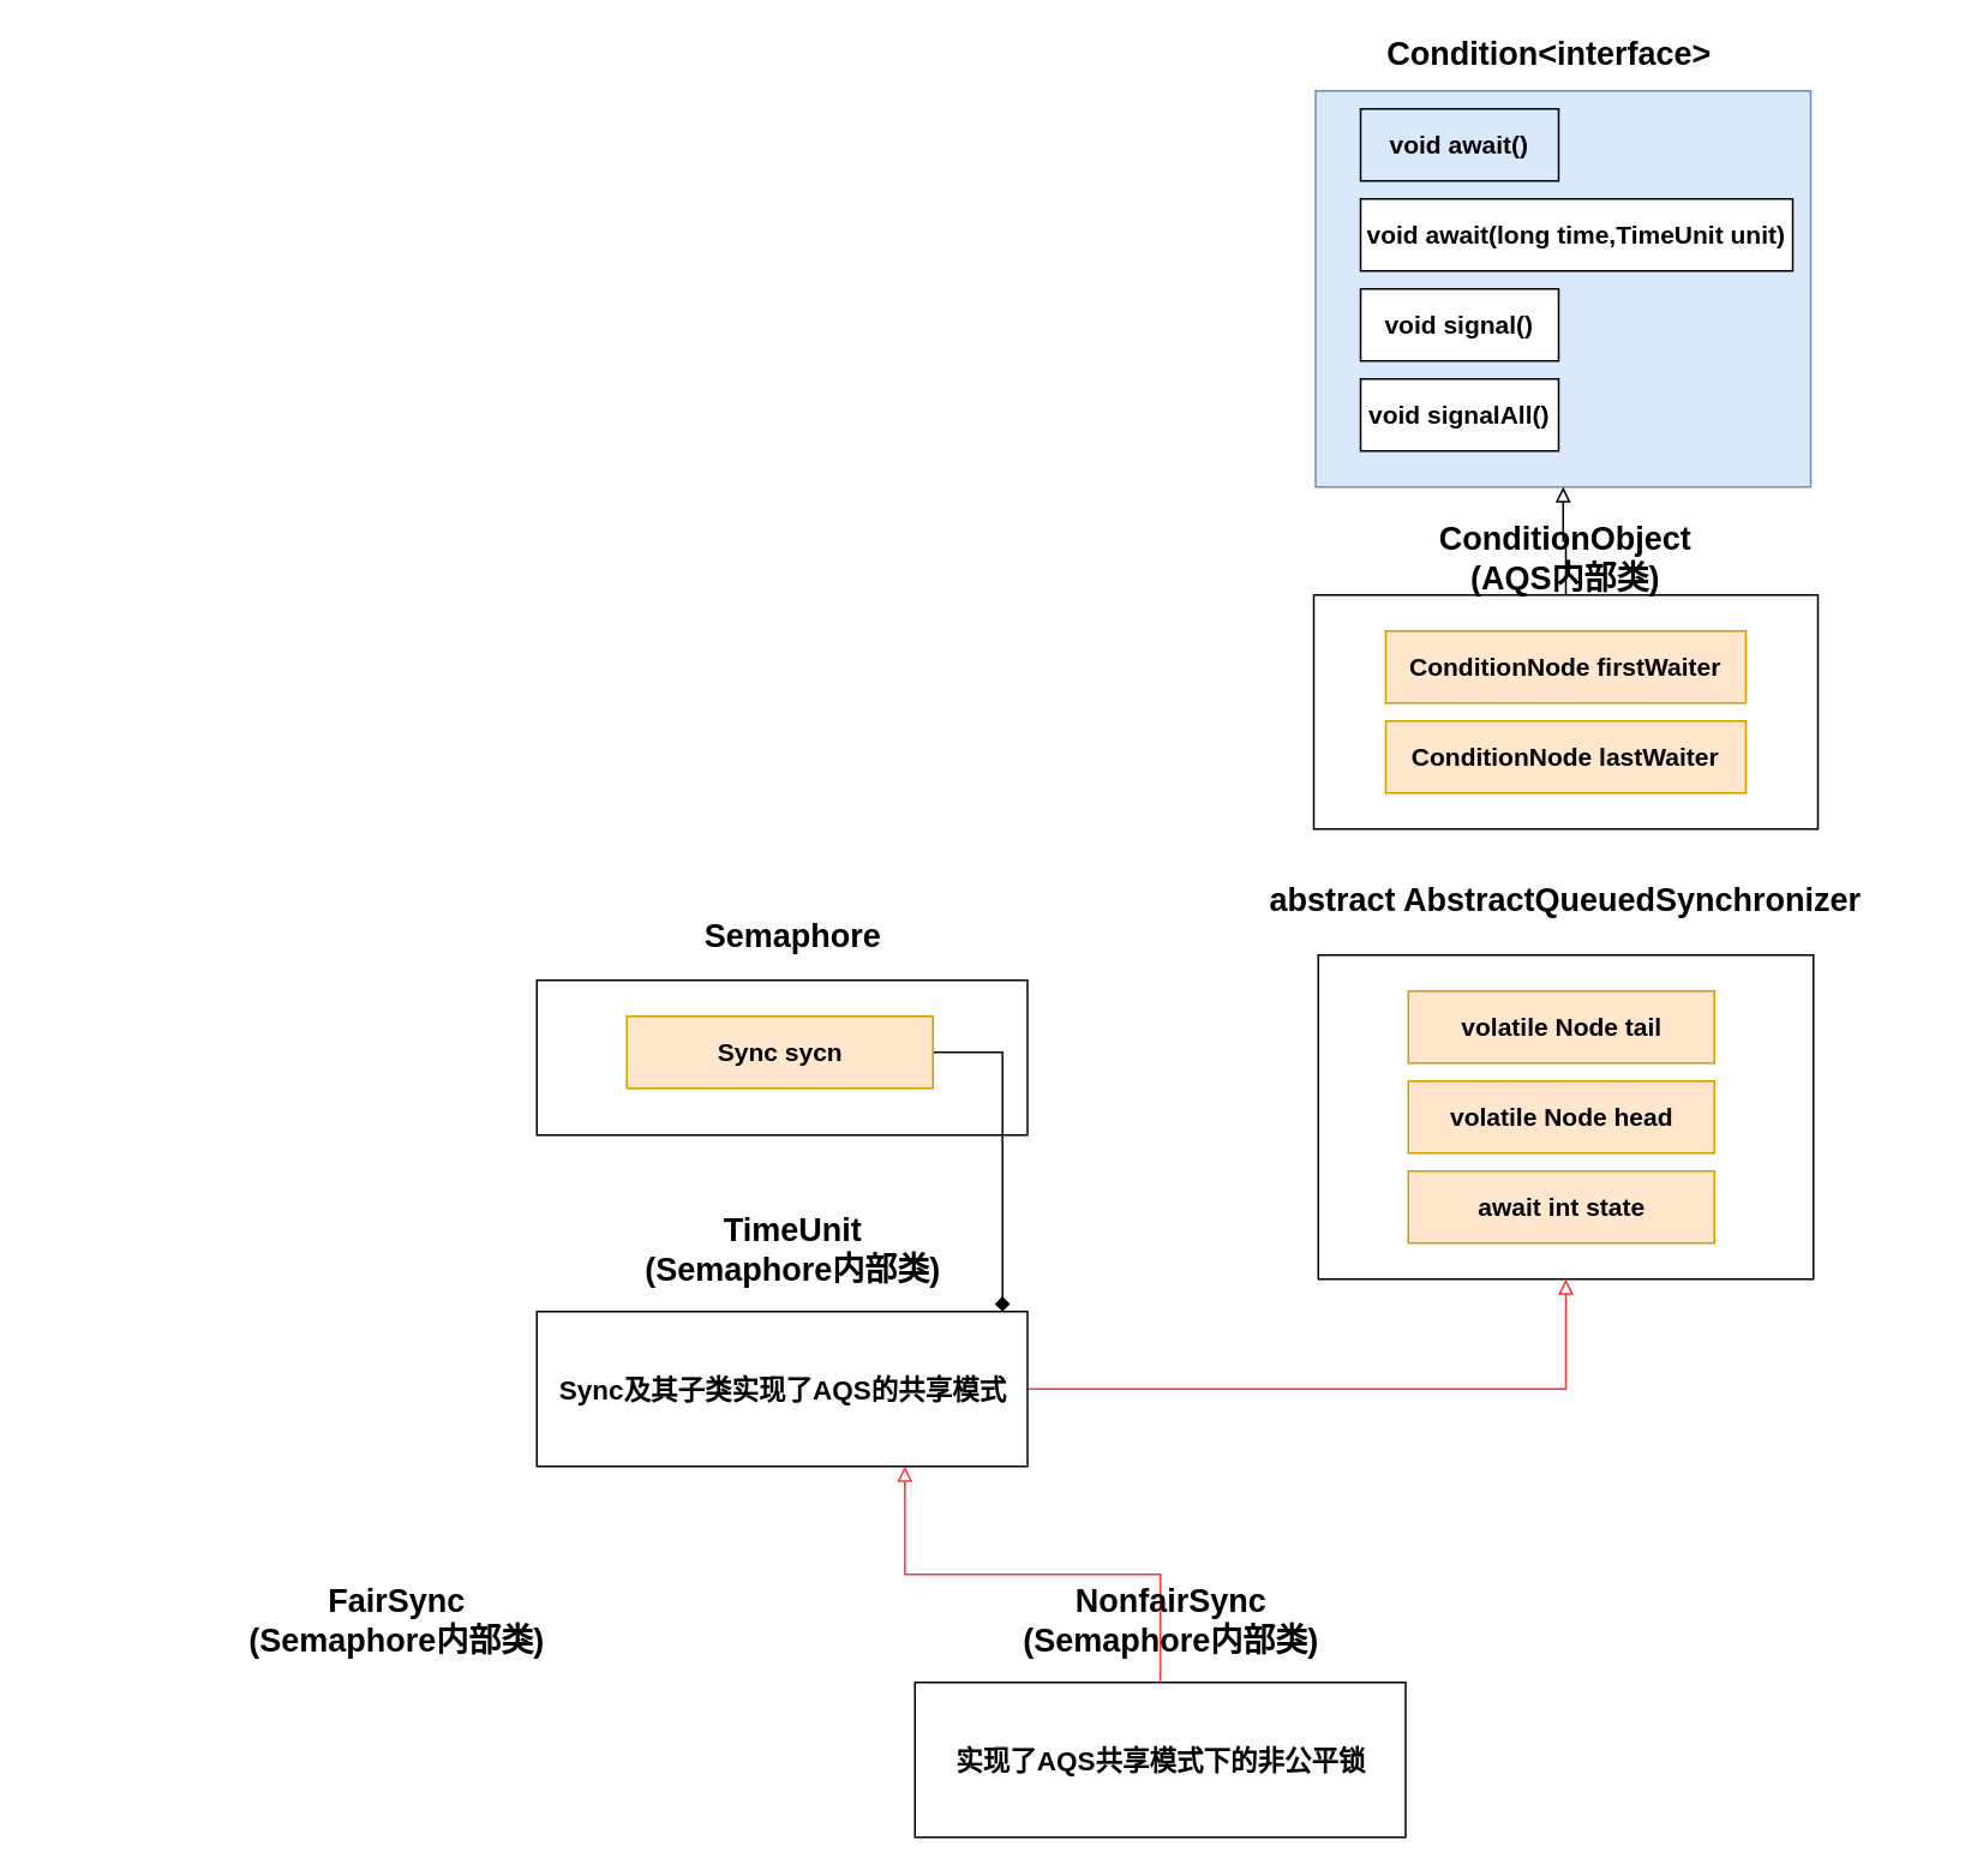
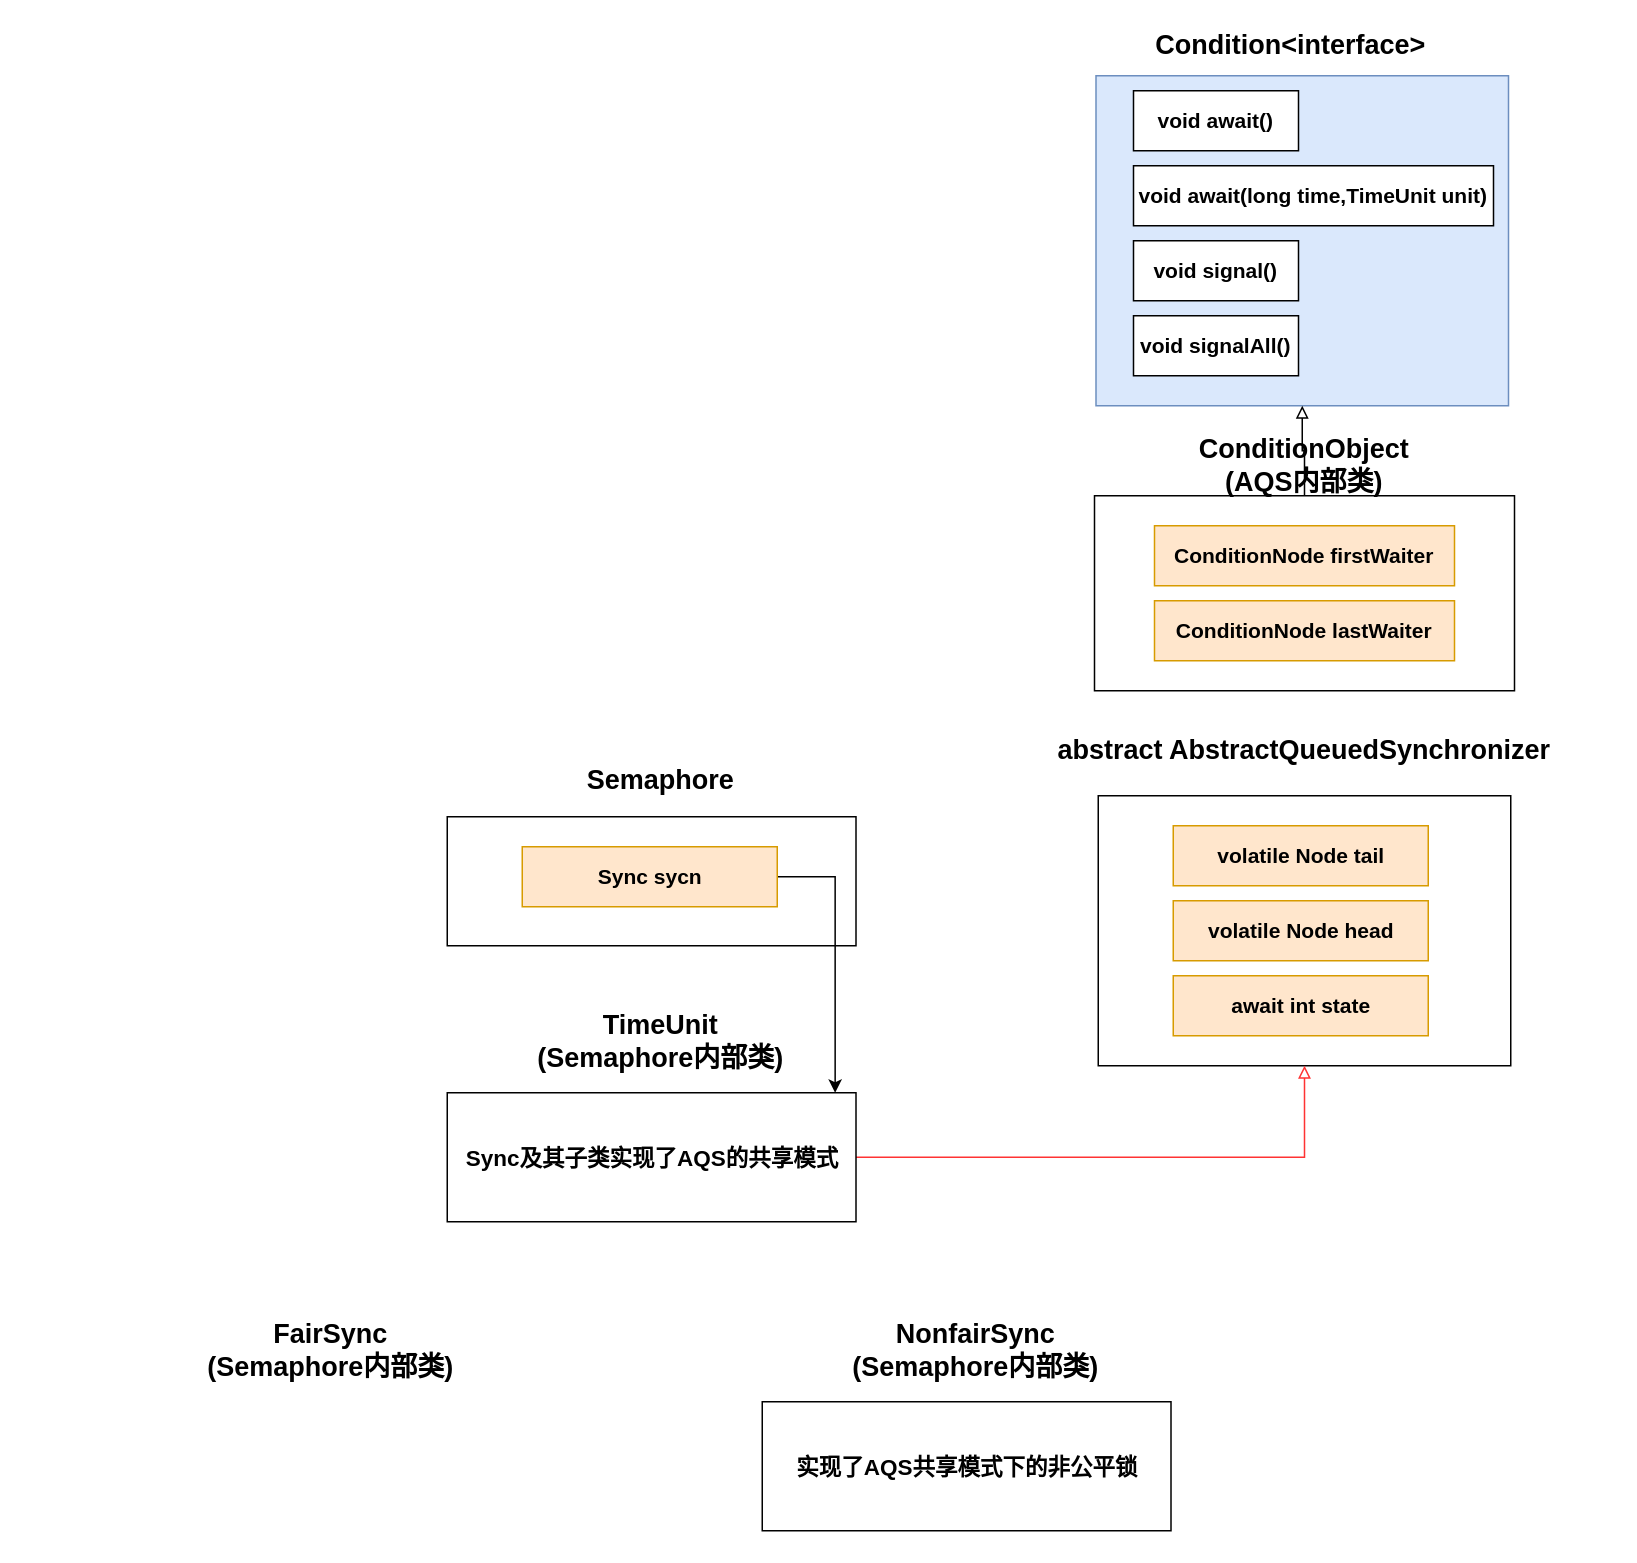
- <mxCell id="3" value="&lt;b&gt;&lt;font style=&quot;font-size: 14px&quot;&gt;void await()&lt;/font&gt;&lt;/b&gt;" style="rounded=0;whiteSpace=wrap;html=1;fillColor=#dae8fc;" vertex="1" parent="1"><mxGeometry x="755" y="60" width="110" height="40" as="geometry" /></mxCell>
+ <mxCell id="3" value="&lt;b&gt;&lt;font style=&quot;font-size: 14px&quot;&gt;void await()&lt;/font&gt;&lt;/b&gt;" style="rounded=0;whiteSpace=wrap;html=1;" vertex="1" parent="1"><mxGeometry x="755" y="60" width="110" height="40" as="geometry" /></mxCell>
- <mxCell id="19" style="edgeStyle=orthogonalEdgeStyle;rounded=0;orthogonalLoop=1;jettySize=auto;html=1;exitX=1;exitY=0.5;exitDx=0;exitDy=0;entryX=0.949;entryY=0;entryDx=0;entryDy=0;entryPerimeter=0;endArrow=diamond;endFill=1;strokeColor=#000000;" edge="1" parent="1" source="20" target="23"><mxGeometry relative="1" as="geometry" /></mxCell>
+ <mxCell id="19" style="edgeStyle=orthogonalEdgeStyle;rounded=0;orthogonalLoop=1;jettySize=auto;html=1;exitX=1;exitY=0.5;exitDx=0;exitDy=0;entryX=0.949;entryY=0;entryDx=0;entryDy=0;entryPerimeter=0;endArrow=classic;endFill=1;strokeColor=#000000;" edge="1" parent="1" source="20" target="23"><mxGeometry relative="1" as="geometry" /></mxCell>
- <mxCell id="26" style="edgeStyle=orthogonalEdgeStyle;rounded=0;orthogonalLoop=1;jettySize=auto;html=1;exitX=0.5;exitY=0;exitDx=0;exitDy=0;entryX=0.75;entryY=1;entryDx=0;entryDy=0;endArrow=block;endFill=0;strokeColor=#FF3333;" edge="1" parent="1" source="27" target="23"><mxGeometry relative="1" as="geometry" /></mxCell>
